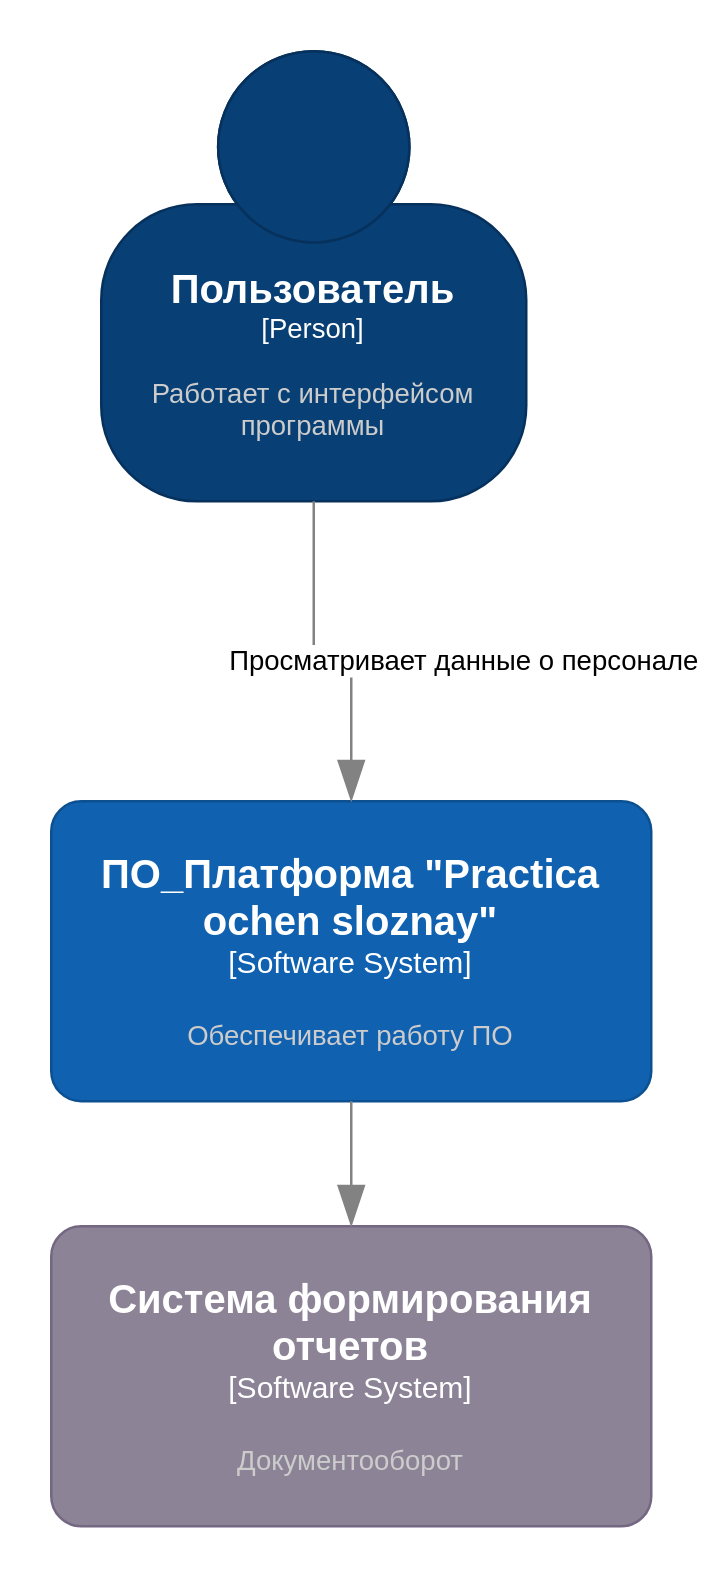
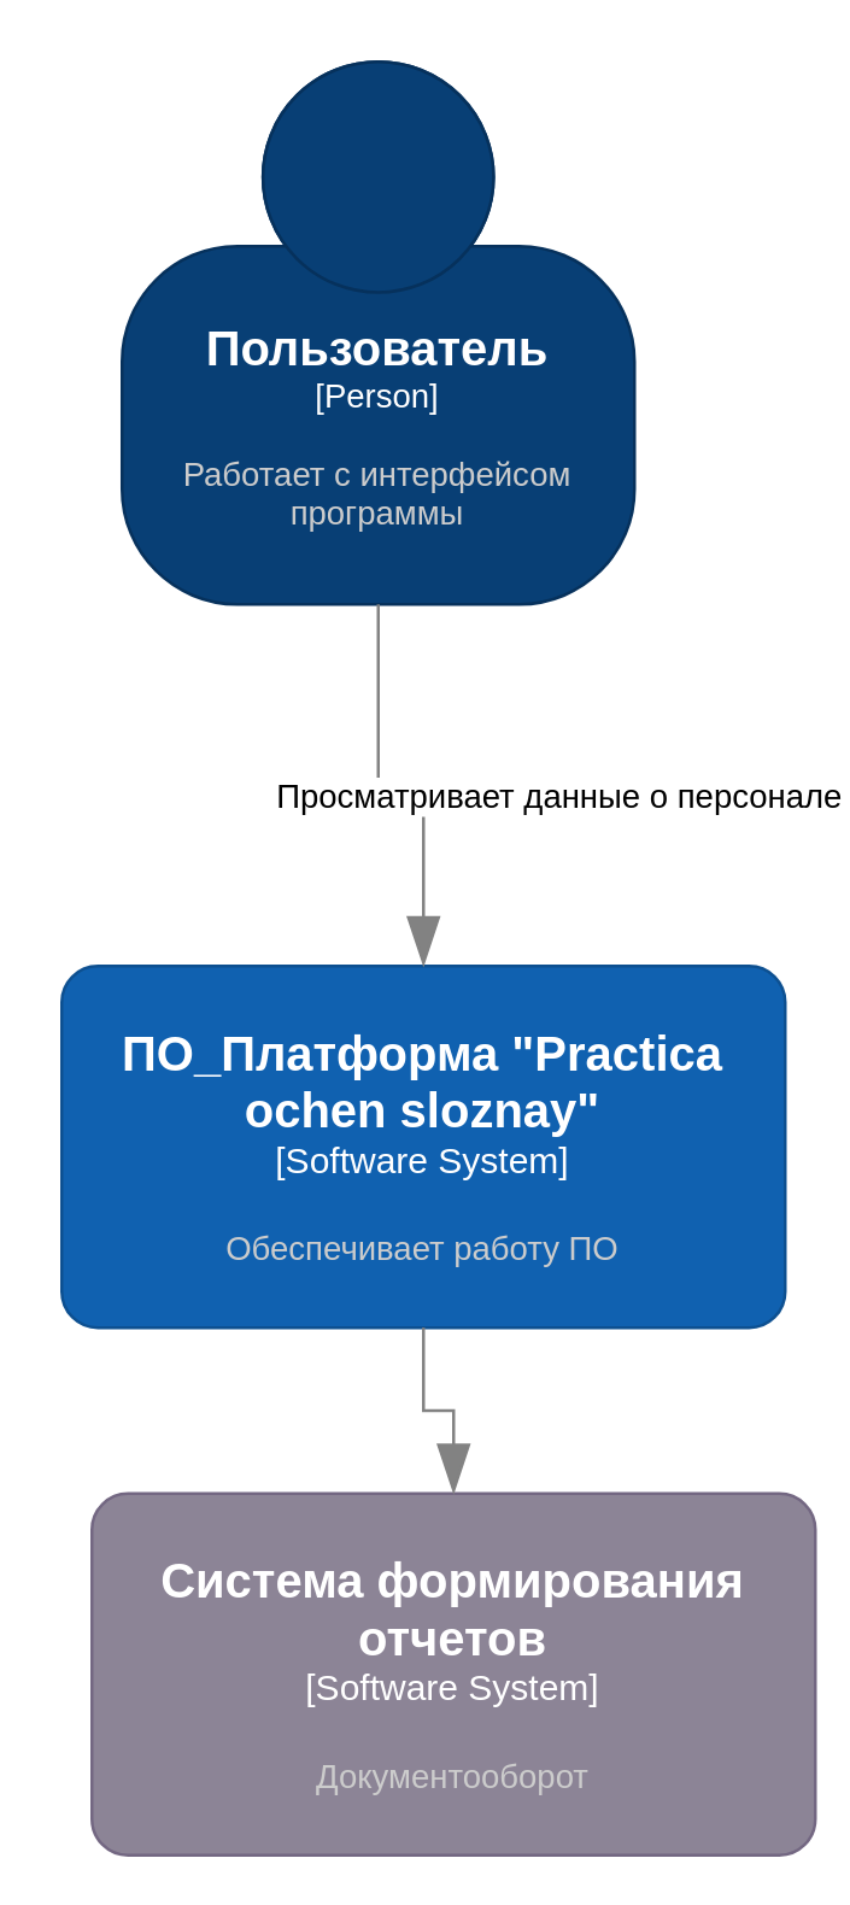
- <mxCell id="4" value="&lt;font style=&quot;font-size: 16px&quot;&gt;&lt;b&gt;Система формирования отчетов&lt;/b&gt;&lt;/font&gt;&lt;div&gt;[Software System]&lt;/div&gt;&lt;br&gt;&lt;div&gt;&lt;font style=&quot;font-size: 11px&quot;&gt;&lt;font color=&quot;#cccccc&quot;&gt;Документооборот&lt;/font&gt;&lt;/div&gt;" style="rounded=1;whiteSpace=wrap;html=1;labelBackgroundColor=none;fillColor=#8C8496;fontColor=#ffffff;align=center;arcSize=10;strokeColor=#736782;metaEdit=1;resizable=0;points=[[0.25,0,0],[0.5,0,0],[0.75,0,0],[1,0.25,0],[1,0.5,0],[1,0.75,0],[0.75,1,0],[0.5,1,0],[0.25,1,0],[0,0.75,0],[0,0.5,0],[0,0.25,0]];" parent="1" vertex="1"><mxGeometry x="20" y="490" width="240" height="120" as="geometry" /></mxCell>
+ <mxCell id="4" value="&lt;font style=&quot;font-size: 16px&quot;&gt;&lt;b&gt;Система формирования отчетов&lt;/b&gt;&lt;/font&gt;&lt;div&gt;[Software System]&lt;/div&gt;&lt;br&gt;&lt;div&gt;&lt;font style=&quot;font-size: 11px&quot;&gt;&lt;font color=&quot;#cccccc&quot;&gt;Документооборот&lt;/font&gt;&lt;/div&gt;" style="rounded=1;whiteSpace=wrap;html=1;labelBackgroundColor=none;fillColor=#8C8496;fontColor=#ffffff;align=center;arcSize=10;strokeColor=#736782;metaEdit=1;resizable=0;points=[[0.25,0,0],[0.5,0,0],[0.75,0,0],[1,0.25,0],[1,0.5,0],[1,0.75,0],[0.75,1,0],[0.5,1,0],[0.25,1,0],[0,0.75,0],[0,0.5,0],[0,0.25,0]];" parent="1" vertex="1"><mxGeometry x="30" y="495" width="240" height="120" as="geometry" /></mxCell>
